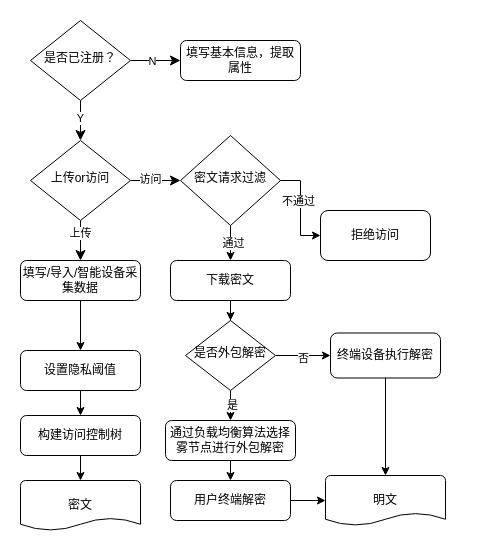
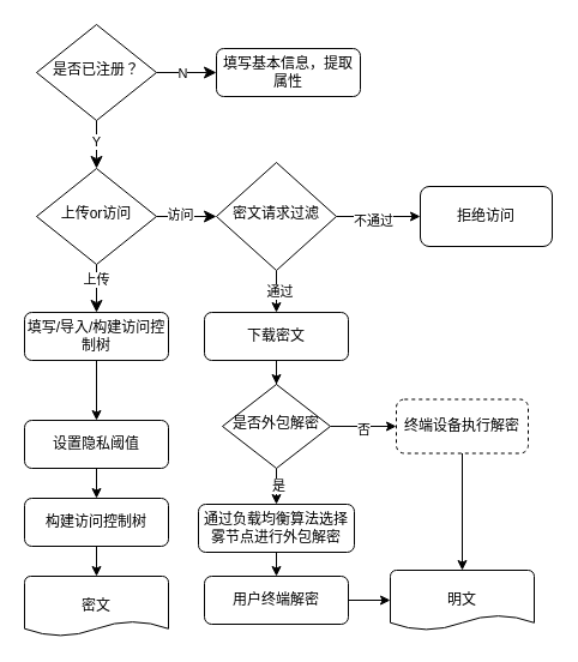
- <mxCell id="25" value="拒绝访问" style="whiteSpace=wrap;html=1;strokeWidth=1;rounded=1;glass=0;shadow=0;" parent="1" vertex="1"><mxGeometry x="320" y="210" width="110" height="50" as="geometry" /></mxCell>
+ <mxCell id="25" value="拒绝访问" style="whiteSpace=wrap;html=1;strokeWidth=1;rounded=1;glass=0;shadow=0;" parent="1" vertex="1"><mxGeometry x="350" y="155" width="110" height="50" as="geometry" /></mxCell>
- <mxCell id="14" value="填写/导入/智能设备采集数据" style="rounded=1;whiteSpace=wrap;html=1;fontSize=12;glass=0;strokeWidth=1;shadow=0;" parent="1" vertex="1"><mxGeometry x="20" y="260" width="120" height="40" as="geometry" /></mxCell>
+ <mxCell id="14" value="填写/导入/构建访问控制树" style="rounded=1;whiteSpace=wrap;html=1;fontSize=12;glass=0;strokeWidth=1;shadow=0;" parent="1" vertex="1"><mxGeometry x="20" y="260" width="120" height="40" as="geometry" /></mxCell>
- <mxCell id="34" value="终端设备执行解密" style="whiteSpace=wrap;html=1;strokeWidth=1;rounded=1;glass=0;shadow=0;" parent="1" vertex="1"><mxGeometry x="330" y="332.5" width="110" height="45" as="geometry" /></mxCell>
+ <mxCell id="34" value="终端设备执行解密" style="whiteSpace=wrap;html=1;strokeWidth=1;rounded=1;glass=0;shadow=0;dashed=1;" parent="1" vertex="1"><mxGeometry x="330" y="332.5" width="110" height="45" as="geometry" /></mxCell>
